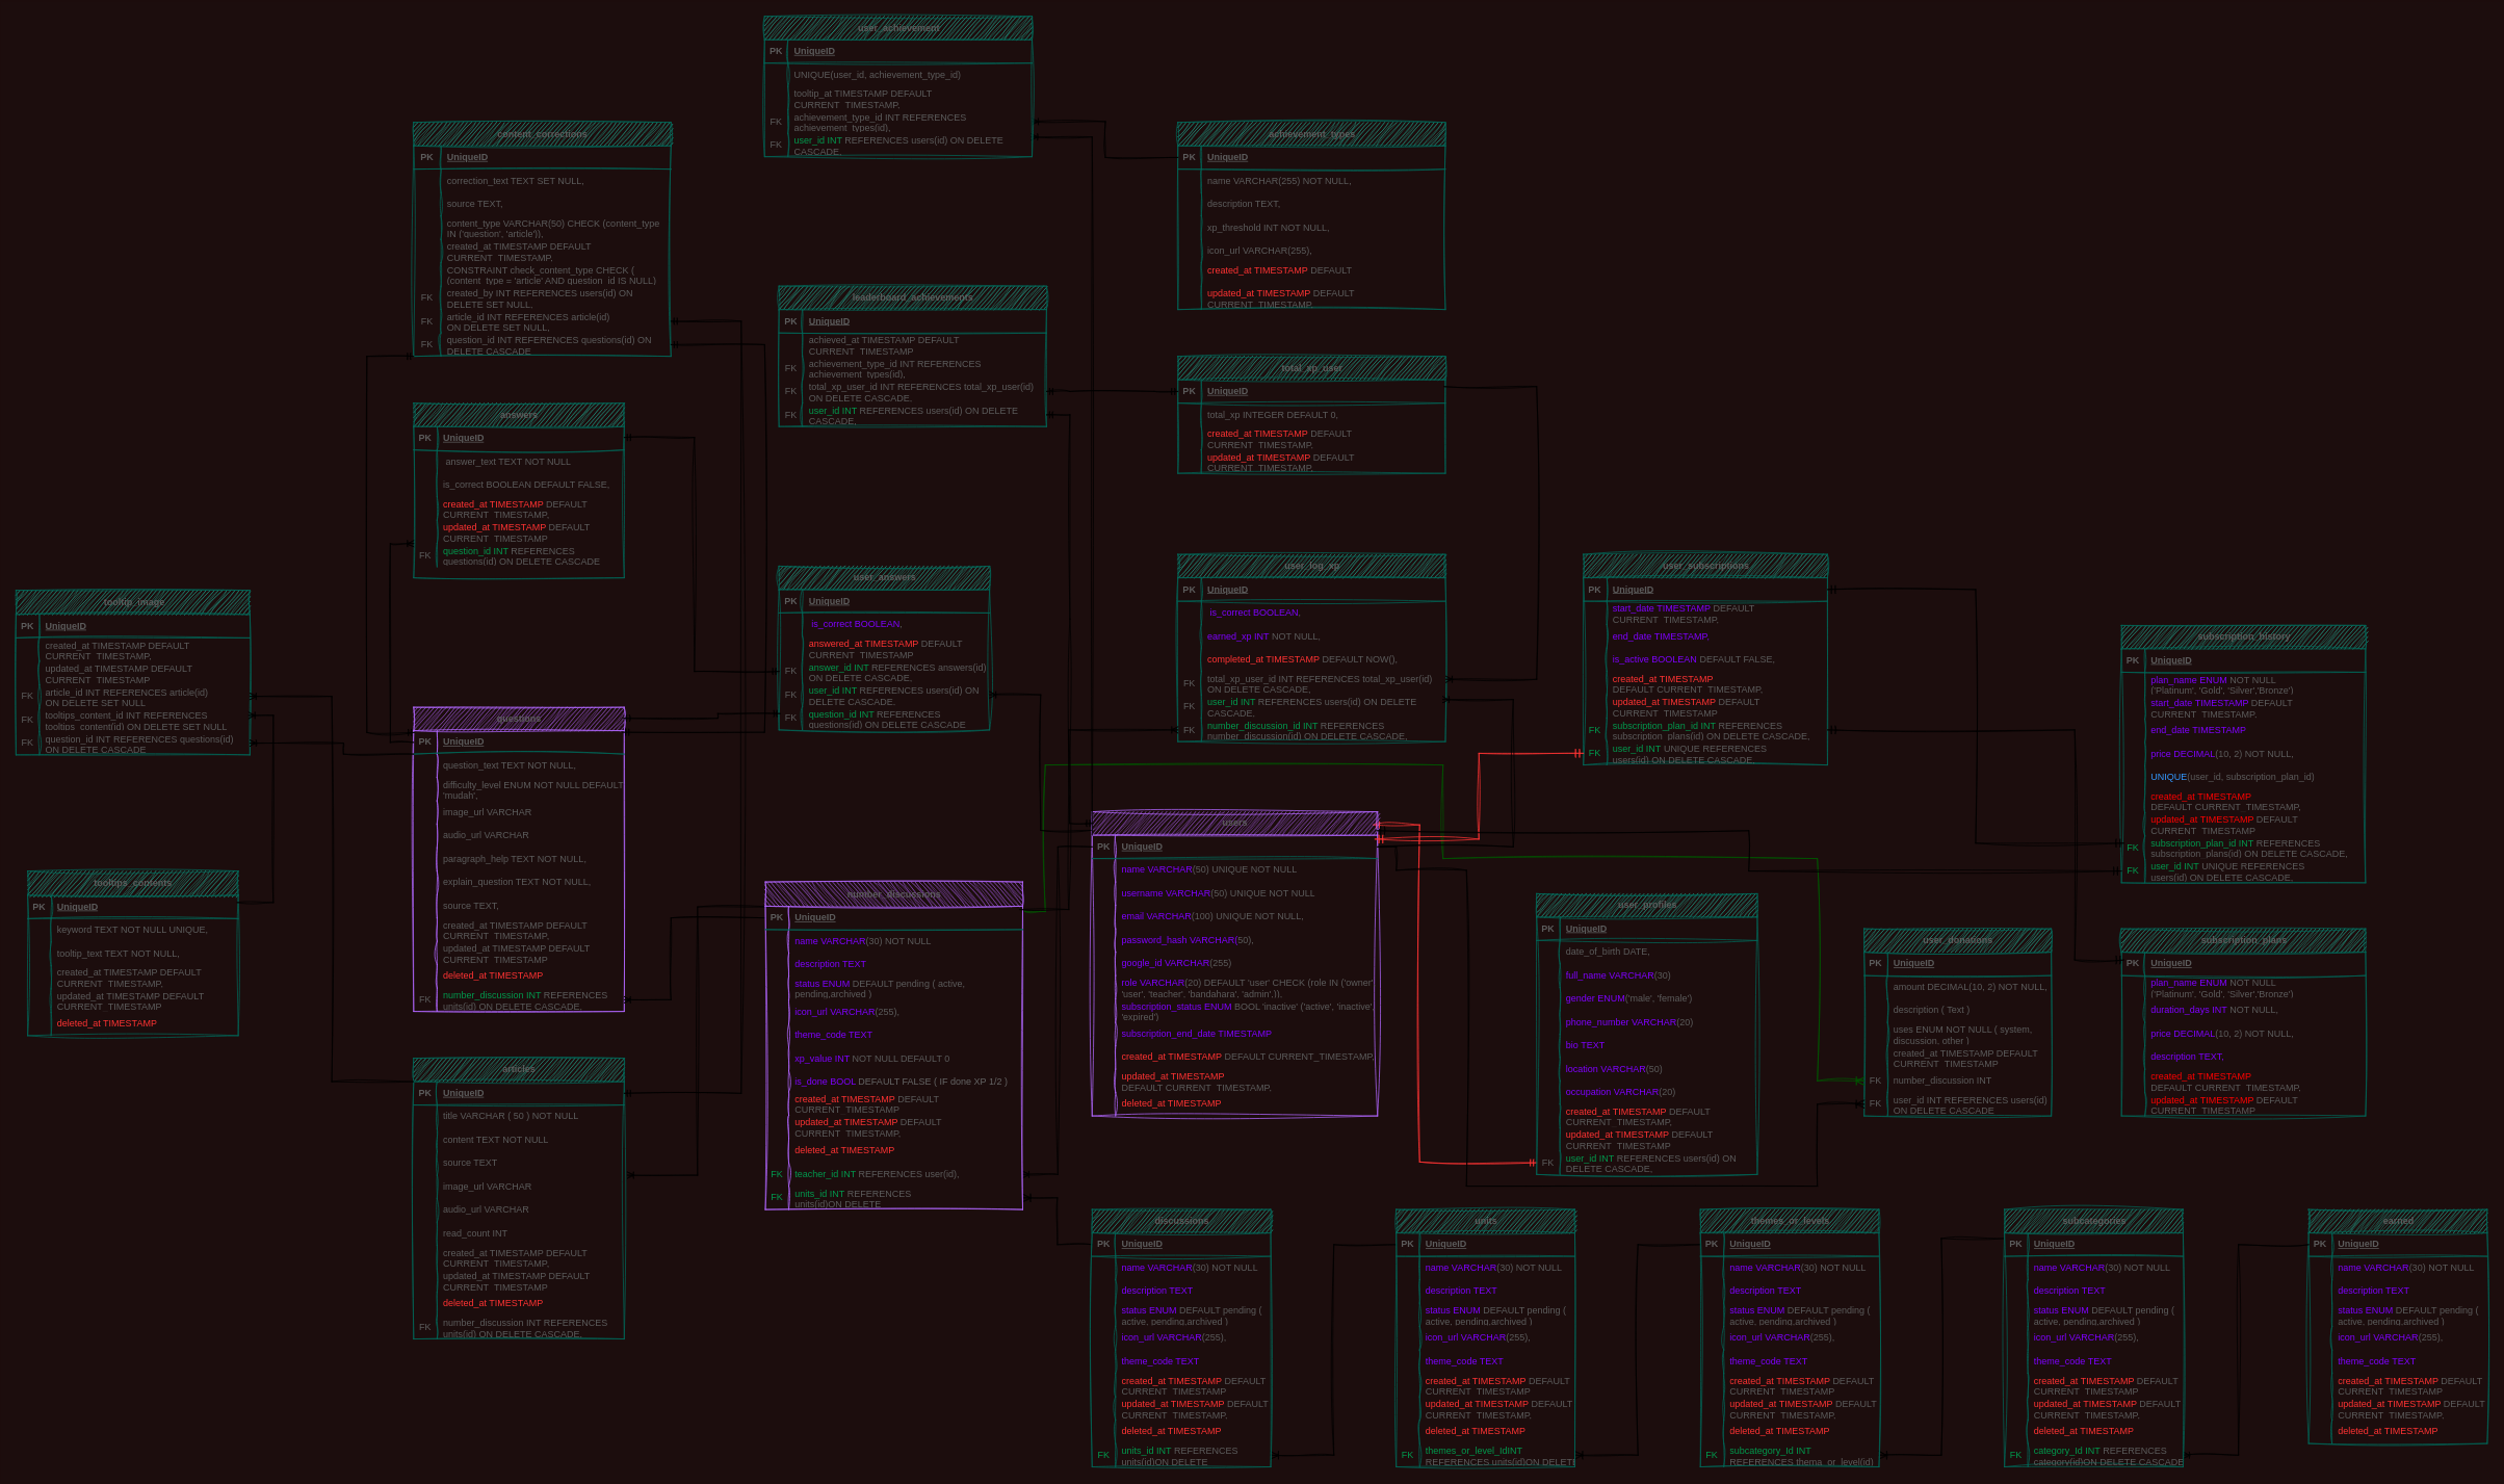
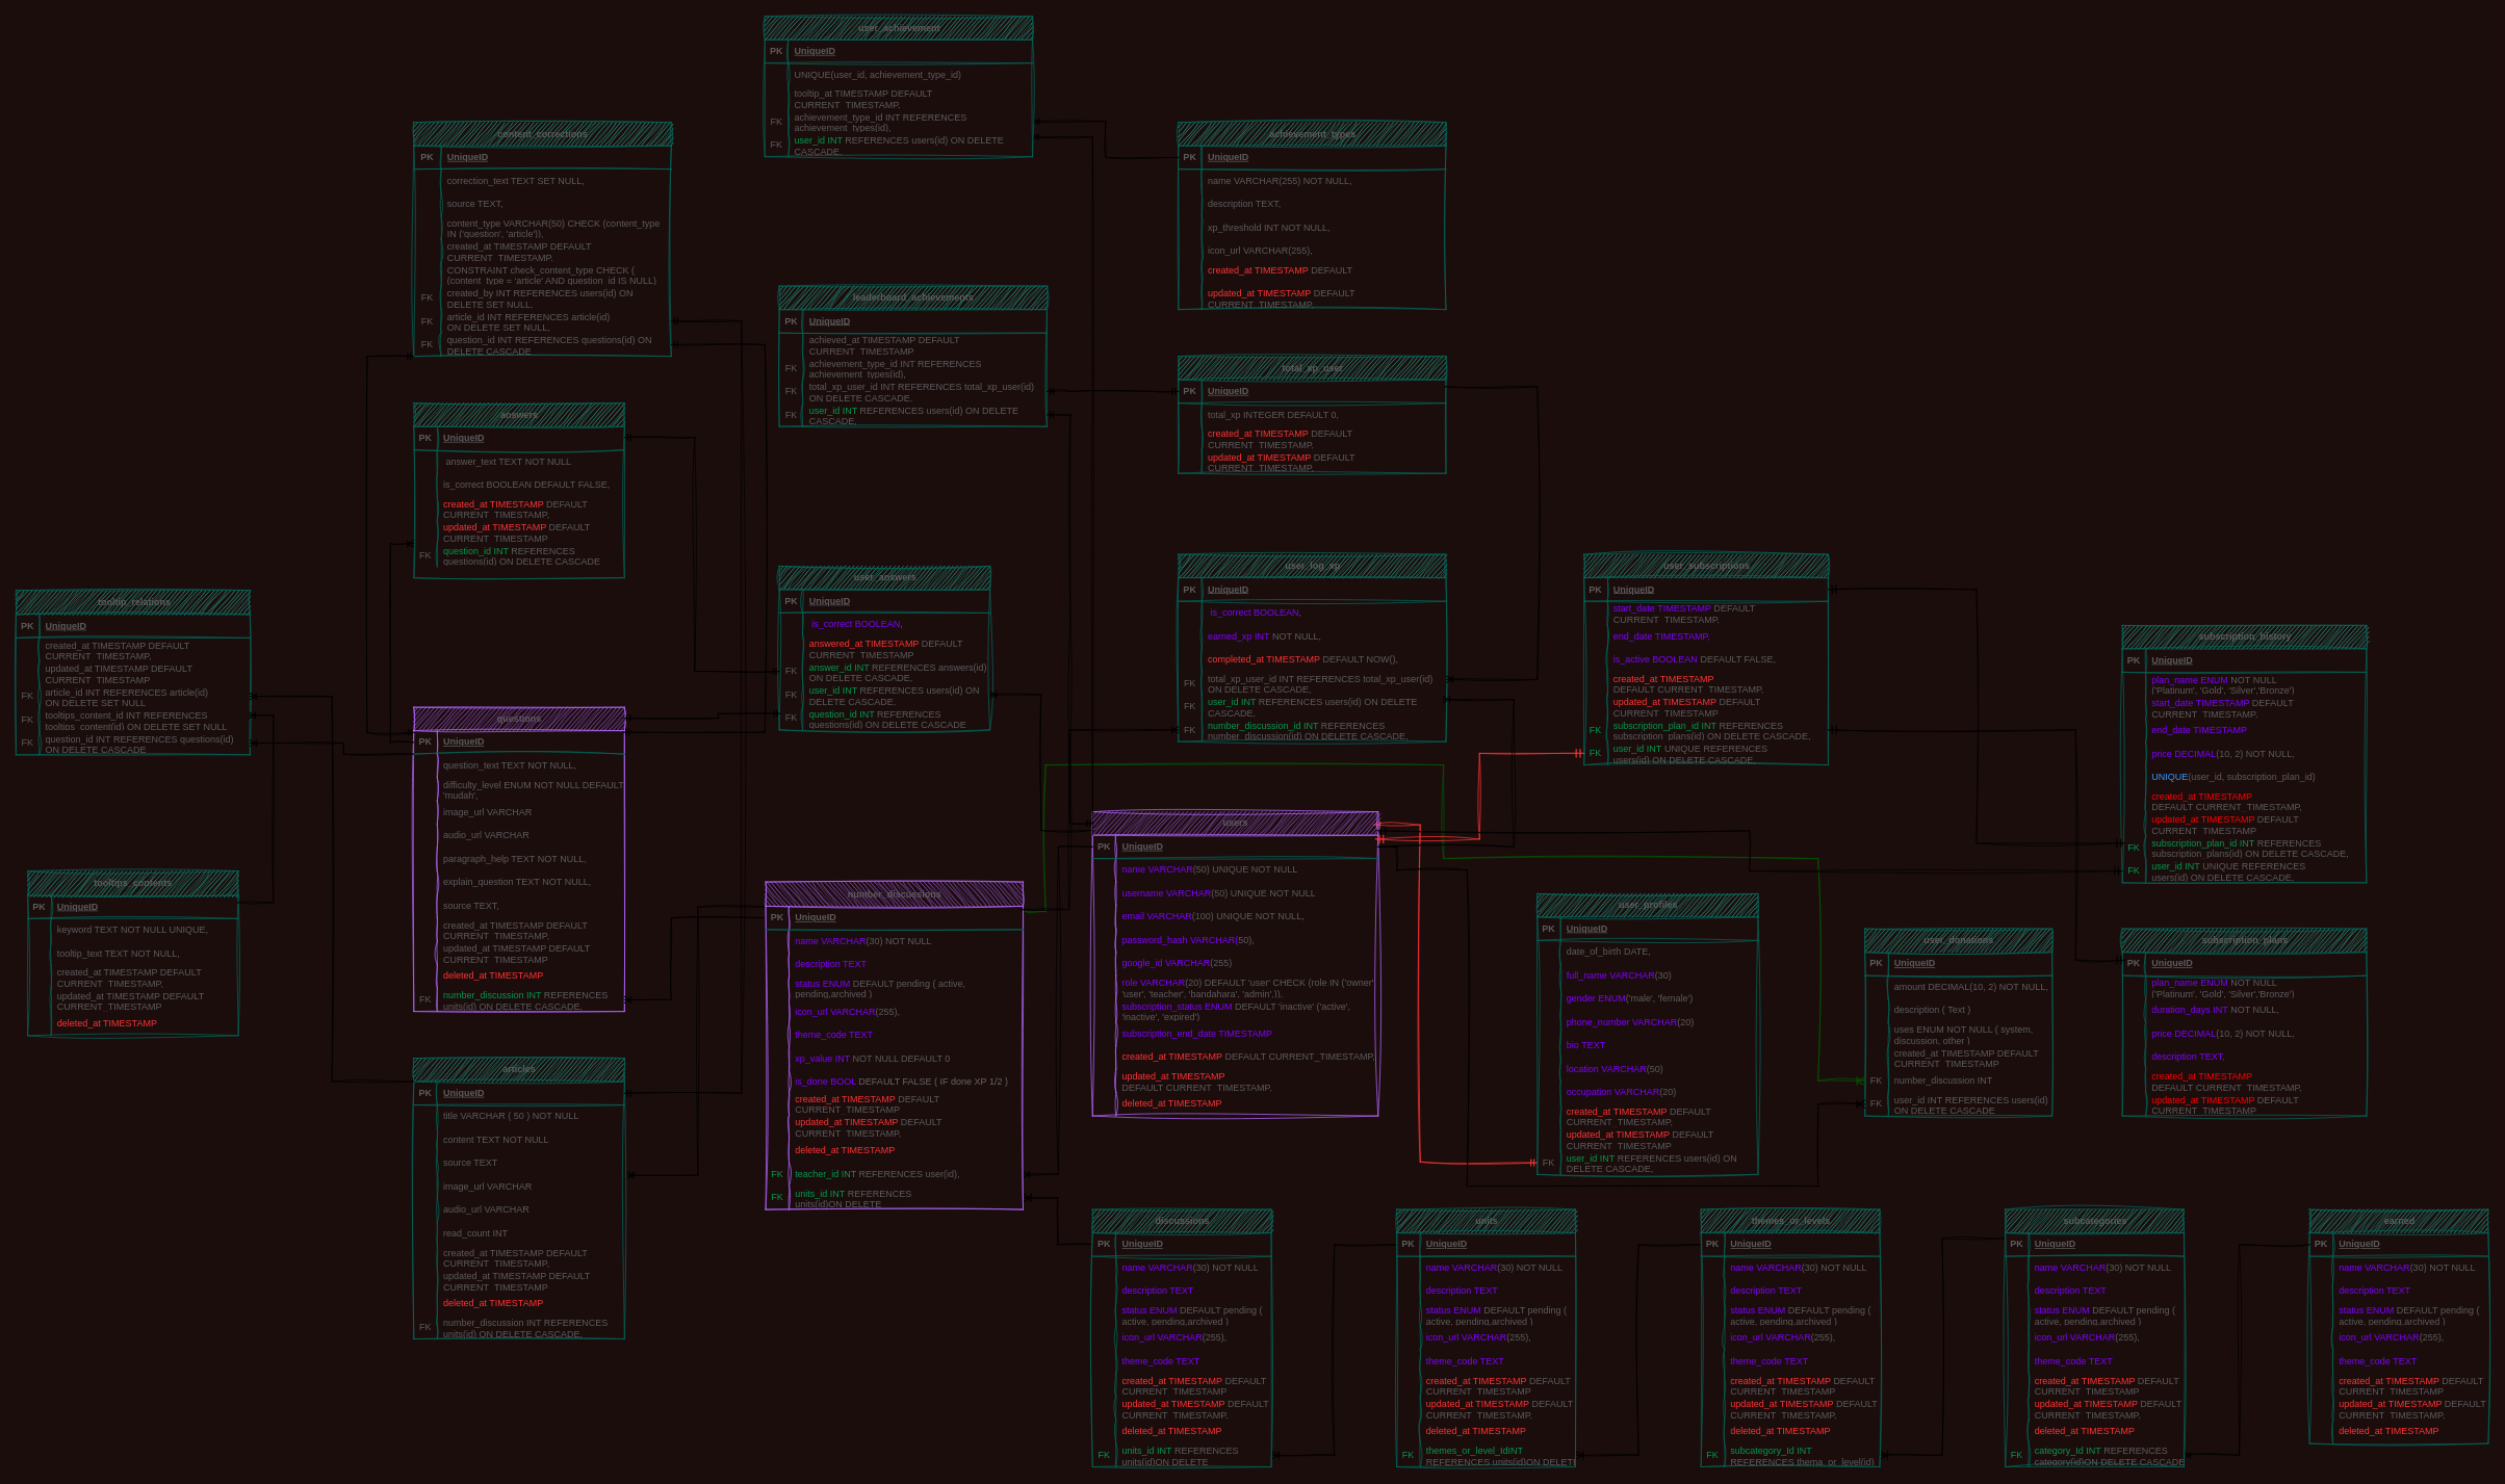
- <mxCell id="504" value="&amp;nbsp;tooltip_image" style="shape=table;startSize=31;container=1;collapsible=1;childLayout=tableLayout;fixedRows=1;rowLines=0;fontStyle=1;align=center;resizeLast=1;html=1;strokeColor=#006658;fontColor=#5C5C5C;fillColor=#21C0A5;sketch=1;curveFitting=1;jiggle=2;labelBackgroundColor=none;" parent="1" vertex="1"><mxGeometry x="20" y="756" width="300" height="211" as="geometry" /></mxCell>
+ <mxCell id="504" value="&amp;nbsp;tooltip_relations" style="shape=table;startSize=31;container=1;collapsible=1;childLayout=tableLayout;fixedRows=1;rowLines=0;fontStyle=1;align=center;resizeLast=1;html=1;strokeColor=#006658;fontColor=#5C5C5C;fillColor=#21C0A5;sketch=1;curveFitting=1;jiggle=2;labelBackgroundColor=none;" parent="1" vertex="1"><mxGeometry x="20" y="756" width="300" height="211" as="geometry" /></mxCell>
- <mxCell id="61" value="&lt;font color=&quot;#7f00ff&quot;&gt;subscription_status ENUM&lt;/font&gt;&lt;font color=&quot;#66b2ff&quot;&gt;&amp;nbsp;&lt;/font&gt;&lt;span class=&quot;hljs-keyword&quot;&gt;BOOL&lt;/span&gt; &lt;span class=&quot;hljs-string&quot;&gt;'inactive'&lt;/span&gt;&amp;nbsp;(&lt;span class=&quot;hljs-string&quot;&gt;'active'&lt;/span&gt;, &lt;span class=&quot;hljs-string&quot;&gt;'inactive'&lt;/span&gt;, &lt;span class=&quot;hljs-string&quot;&gt;'expired'&lt;/span&gt;)" style="shape=partialRectangle;connectable=0;fillColor=none;top=0;left=0;bottom=0;right=0;align=left;spacingLeft=6;overflow=hidden;whiteSpace=wrap;html=1;strokeColor=#006658;fontColor=#5C5C5C;sketch=1;curveFitting=1;jiggle=2;labelBackgroundColor=none;" parent="59" vertex="1"><mxGeometry x="30" width="336" height="30" as="geometry"><mxRectangle width="336" height="30" as="alternateBounds" /></mxGeometry></mxCell>
+ <mxCell id="61" value="&lt;font color=&quot;#7f00ff&quot;&gt;subscription_status ENUM&lt;/font&gt;&lt;font color=&quot;#66b2ff&quot;&gt;&amp;nbsp;&lt;/font&gt;&lt;span class=&quot;hljs-keyword&quot;&gt;DEFAULT&lt;/span&gt; &lt;span class=&quot;hljs-string&quot;&gt;'inactive'&lt;/span&gt;&amp;nbsp;(&lt;span class=&quot;hljs-string&quot;&gt;'active'&lt;/span&gt;, &lt;span class=&quot;hljs-string&quot;&gt;'inactive'&lt;/span&gt;, &lt;span class=&quot;hljs-string&quot;&gt;'expired'&lt;/span&gt;)" style="shape=partialRectangle;connectable=0;fillColor=none;top=0;left=0;bottom=0;right=0;align=left;spacingLeft=6;overflow=hidden;whiteSpace=wrap;html=1;strokeColor=#006658;fontColor=#5C5C5C;sketch=1;curveFitting=1;jiggle=2;labelBackgroundColor=none;" parent="59" vertex="1"><mxGeometry x="30" width="336" height="30" as="geometry"><mxRectangle width="336" height="30" as="alternateBounds" /></mxGeometry></mxCell>
